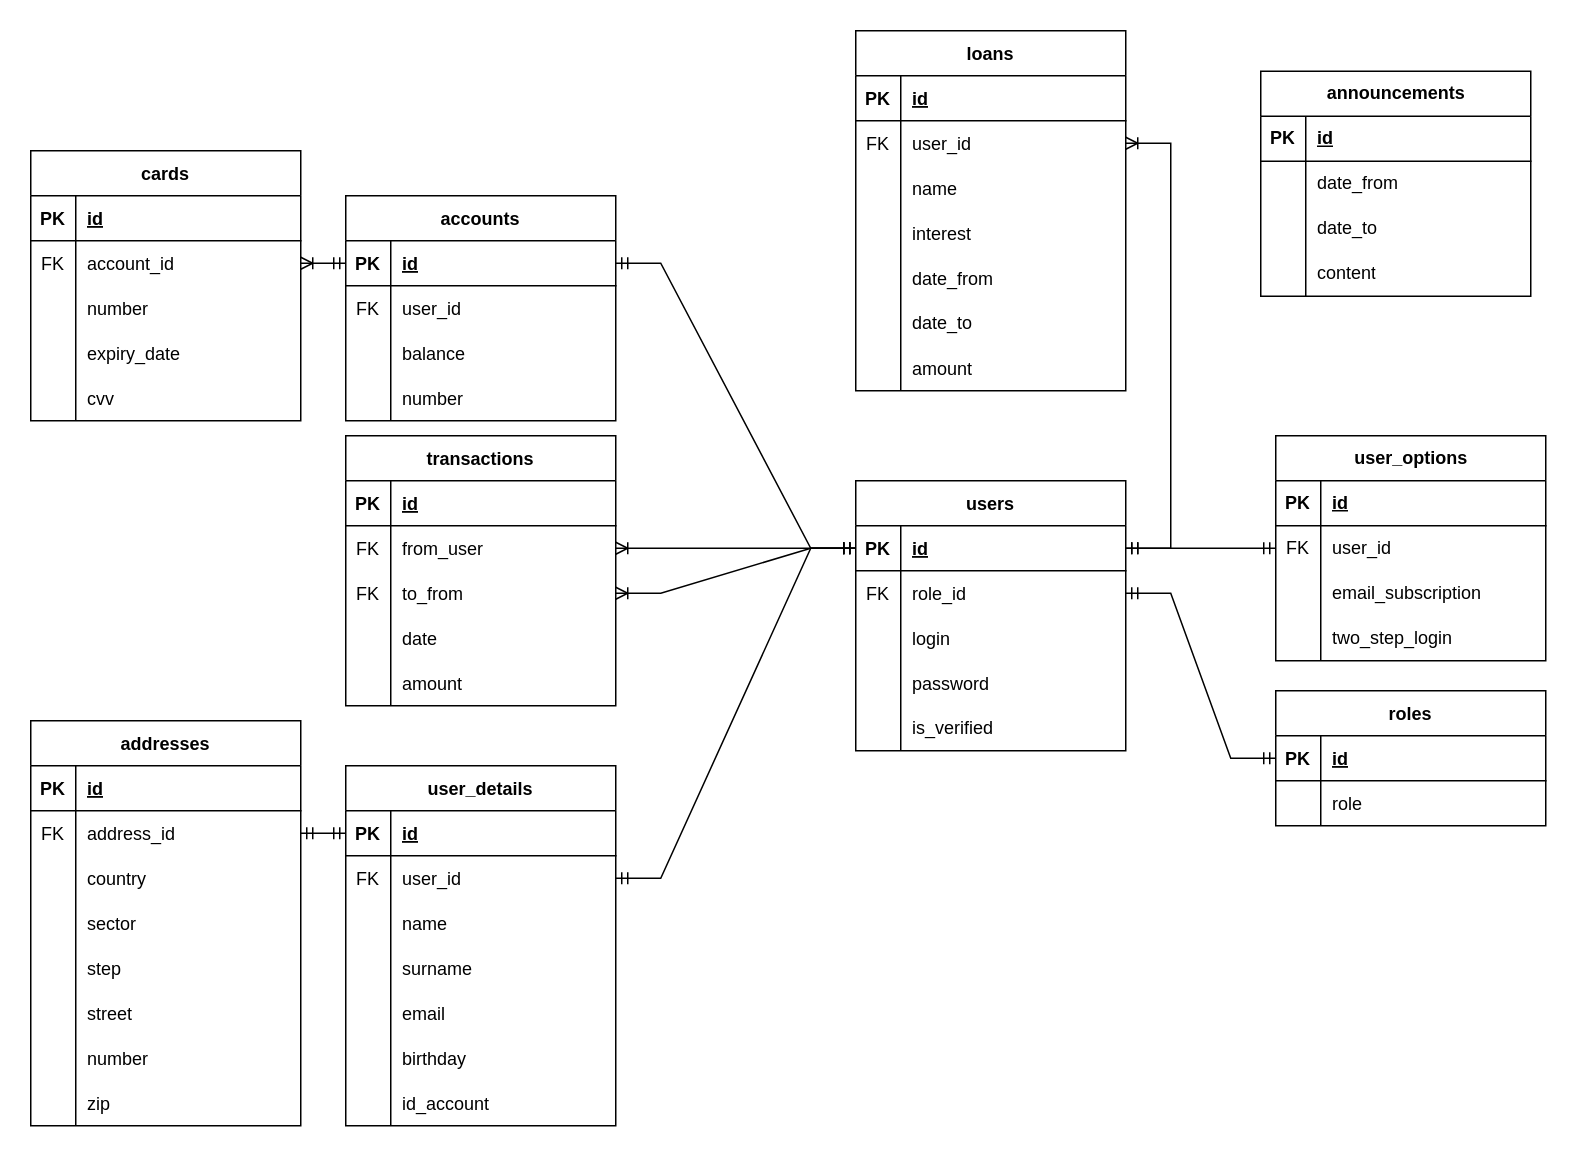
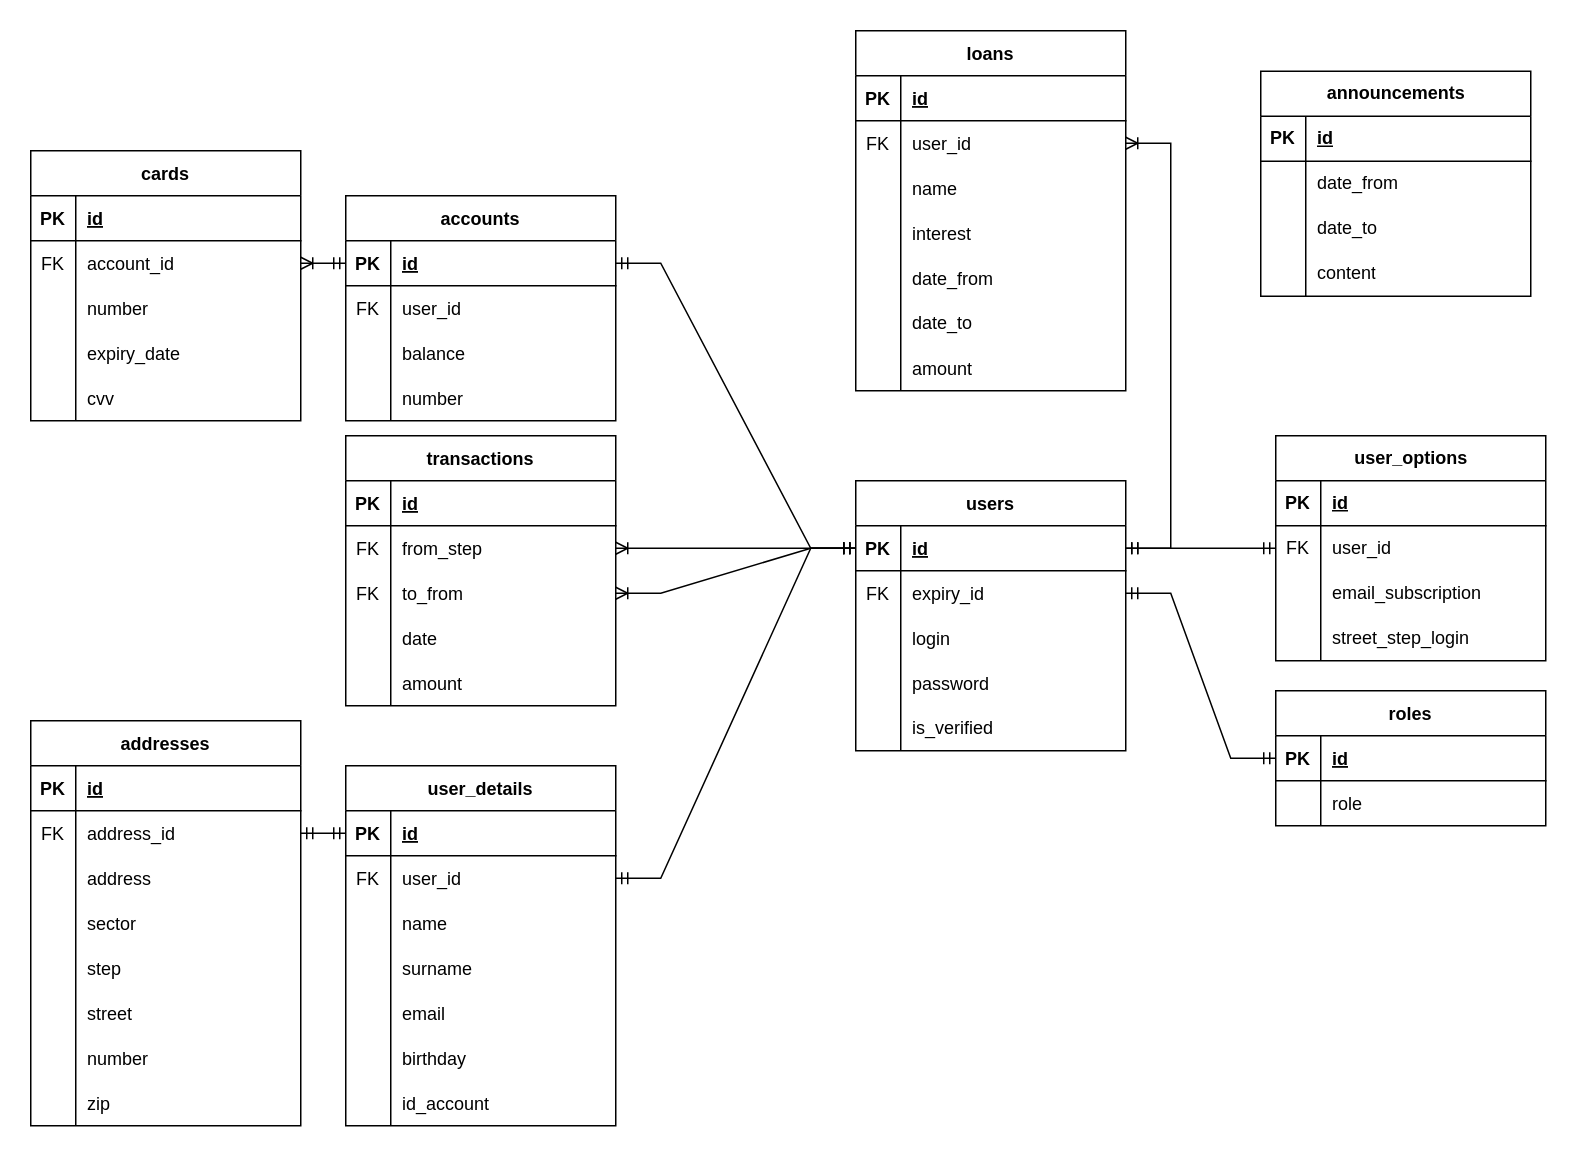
- <mxCell id="88" value="from_user" style="shape=partialRectangle;connectable=0;fillColor=none;top=0;left=0;bottom=0;right=0;align=left;spacingLeft=6;overflow=hidden;" parent="86" vertex="1"><mxGeometry x="30" width="150" height="30" as="geometry"><mxRectangle width="150" height="30" as="alternateBounds" /></mxGeometry></mxCell>
+ <mxCell id="88" value="from_step" style="shape=partialRectangle;connectable=0;fillColor=none;top=0;left=0;bottom=0;right=0;align=left;spacingLeft=6;overflow=hidden;" parent="86" vertex="1"><mxGeometry x="30" width="150" height="30" as="geometry"><mxRectangle width="150" height="30" as="alternateBounds" /></mxGeometry></mxCell>
- <mxCell id="8" value="role_id" style="shape=partialRectangle;connectable=0;fillColor=none;top=0;left=0;bottom=0;right=0;align=left;spacingLeft=6;overflow=hidden;" parent="6" vertex="1"><mxGeometry x="30" width="150" height="30" as="geometry"><mxRectangle width="150" height="30" as="alternateBounds" /></mxGeometry></mxCell>
+ <mxCell id="8" value="expiry_id" style="shape=partialRectangle;connectable=0;fillColor=none;top=0;left=0;bottom=0;right=0;align=left;spacingLeft=6;overflow=hidden;" parent="6" vertex="1"><mxGeometry x="30" width="150" height="30" as="geometry"><mxRectangle width="150" height="30" as="alternateBounds" /></mxGeometry></mxCell>
- <mxCell id="151" value="two_step_login" style="shape=partialRectangle;connectable=0;fillColor=none;top=0;left=0;bottom=0;right=0;align=left;spacingLeft=6;overflow=hidden;whiteSpace=wrap;html=1;" parent="149" vertex="1"><mxGeometry x="30" width="150" height="30" as="geometry"><mxRectangle width="150" height="30" as="alternateBounds" /></mxGeometry></mxCell>
+ <mxCell id="151" value="street_step_login" style="shape=partialRectangle;connectable=0;fillColor=none;top=0;left=0;bottom=0;right=0;align=left;spacingLeft=6;overflow=hidden;whiteSpace=wrap;html=1;" parent="149" vertex="1"><mxGeometry x="30" width="150" height="30" as="geometry"><mxRectangle width="150" height="30" as="alternateBounds" /></mxGeometry></mxCell>
- <mxCell id="123" value="country" style="shape=partialRectangle;connectable=0;fillColor=none;top=0;left=0;bottom=0;right=0;align=left;spacingLeft=6;overflow=hidden;" parent="121" vertex="1"><mxGeometry x="30" width="150" height="30" as="geometry"><mxRectangle width="150" height="30" as="alternateBounds" /></mxGeometry></mxCell>
+ <mxCell id="123" value="address" style="shape=partialRectangle;connectable=0;fillColor=none;top=0;left=0;bottom=0;right=0;align=left;spacingLeft=6;overflow=hidden;" parent="121" vertex="1"><mxGeometry x="30" width="150" height="30" as="geometry"><mxRectangle width="150" height="30" as="alternateBounds" /></mxGeometry></mxCell>
